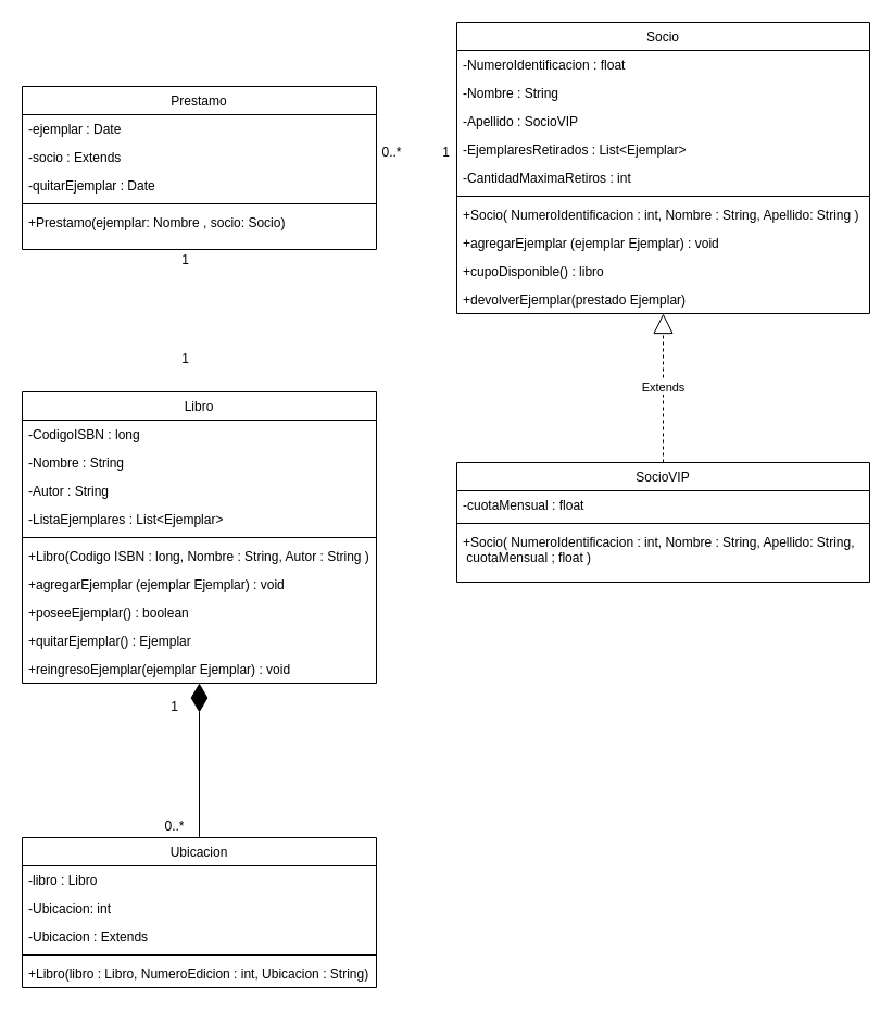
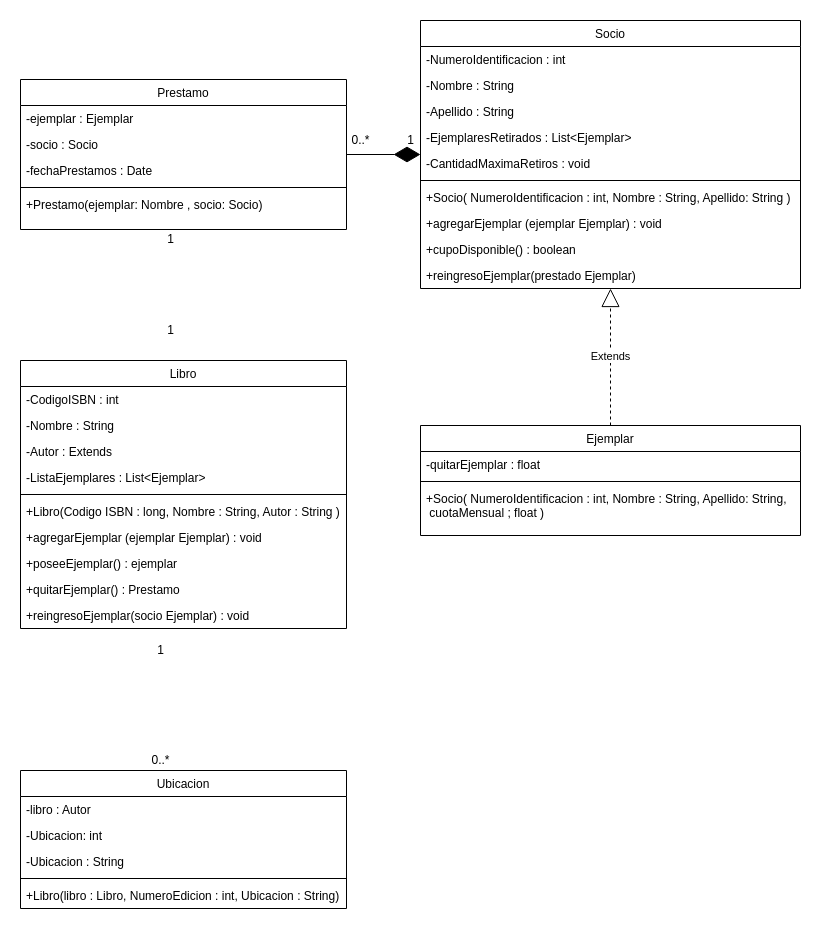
- <mxCell id="14" value="-NumeroIdentificacion : float" style="text;align=left;verticalAlign=top;spacingLeft=4;spacingRight=4;overflow=hidden;rotatable=0;points=[[0,0.5],[1,0.5]];portConstraint=eastwest;" parent="13" vertex="1"><mxGeometry y="26" width="380" height="26" as="geometry" /></mxCell>
+ <mxCell id="14" value="-NumeroIdentificacion : int" style="text;align=left;verticalAlign=top;spacingLeft=4;spacingRight=4;overflow=hidden;rotatable=0;points=[[0,0.5],[1,0.5]];portConstraint=eastwest;" parent="13" vertex="1"><mxGeometry y="26" width="380" height="26" as="geometry" /></mxCell>
- <mxCell id="16" value="-Apellido : SocioVIP" style="text;align=left;verticalAlign=top;spacingLeft=4;spacingRight=4;overflow=hidden;rotatable=0;points=[[0,0.5],[1,0.5]];portConstraint=eastwest;rounded=0;shadow=0;html=0;" parent="13" vertex="1"><mxGeometry y="78" width="380" height="26" as="geometry" /></mxCell>
+ <mxCell id="16" value="-Apellido : String" style="text;align=left;verticalAlign=top;spacingLeft=4;spacingRight=4;overflow=hidden;rotatable=0;points=[[0,0.5],[1,0.5]];portConstraint=eastwest;rounded=0;shadow=0;html=0;" parent="13" vertex="1"><mxGeometry y="78" width="380" height="26" as="geometry" /></mxCell>
- <mxCell id="39" value="-ejemplar : Date" style="text;align=left;verticalAlign=top;spacingLeft=4;spacingRight=4;overflow=hidden;rotatable=0;points=[[0,0.5],[1,0.5]];portConstraint=eastwest;rounded=0;shadow=0;html=0;" vertex="1" parent="38"><mxGeometry y="26" width="326" height="26" as="geometry" /></mxCell>
+ <mxCell id="39" value="-ejemplar : Ejemplar" style="text;align=left;verticalAlign=top;spacingLeft=4;spacingRight=4;overflow=hidden;rotatable=0;points=[[0,0.5],[1,0.5]];portConstraint=eastwest;rounded=0;shadow=0;html=0;" vertex="1" parent="38"><mxGeometry y="26" width="326" height="26" as="geometry" /></mxCell>
- <mxCell id="40" value="-socio : Extends" style="text;align=left;verticalAlign=top;spacingLeft=4;spacingRight=4;overflow=hidden;rotatable=0;points=[[0,0.5],[1,0.5]];portConstraint=eastwest;rounded=0;shadow=0;html=0;" vertex="1" parent="38"><mxGeometry y="52" width="326" height="26" as="geometry" /></mxCell>
+ <mxCell id="40" value="-socio : Socio" style="text;align=left;verticalAlign=top;spacingLeft=4;spacingRight=4;overflow=hidden;rotatable=0;points=[[0,0.5],[1,0.5]];portConstraint=eastwest;rounded=0;shadow=0;html=0;" vertex="1" parent="38"><mxGeometry y="52" width="326" height="26" as="geometry" /></mxCell>
+ <mxCell id="44" value="" style="endArrow=diamondThin;endFill=1;endSize=24;html=1;" edge="1" parent="1" source="38" target="13"><mxGeometry width="160" relative="1" as="geometry"><mxPoint x="390" y="250" as="sourcePoint" /><mxPoint x="550" y="250" as="targetPoint" /></mxGeometry></mxCell>
- <mxCell id="18" value="-CantidadMaximaRetiros : int" style="text;align=left;verticalAlign=top;spacingLeft=4;spacingRight=4;overflow=hidden;rotatable=0;points=[[0,0.5],[1,0.5]];portConstraint=eastwest;rounded=0;shadow=0;html=0;" parent="13" vertex="1"><mxGeometry y="130" width="380" height="26" as="geometry" /></mxCell>
+ <mxCell id="18" value="-CantidadMaximaRetiros : void" style="text;align=left;verticalAlign=top;spacingLeft=4;spacingRight=4;overflow=hidden;rotatable=0;points=[[0,0.5],[1,0.5]];portConstraint=eastwest;rounded=0;shadow=0;html=0;" parent="13" vertex="1"><mxGeometry y="130" width="380" height="26" as="geometry" /></mxCell>
- <mxCell id="41" value="-quitarEjemplar : Date" style="text;align=left;verticalAlign=top;spacingLeft=4;spacingRight=4;overflow=hidden;rotatable=0;points=[[0,0.5],[1,0.5]];portConstraint=eastwest;rounded=0;shadow=0;html=0;" vertex="1" parent="38"><mxGeometry y="78" width="326" height="26" as="geometry" /></mxCell>
+ <mxCell id="41" value="-fechaPrestamos : Date" style="text;align=left;verticalAlign=top;spacingLeft=4;spacingRight=4;overflow=hidden;rotatable=0;points=[[0,0.5],[1,0.5]];portConstraint=eastwest;rounded=0;shadow=0;html=0;" vertex="1" parent="38"><mxGeometry y="78" width="326" height="26" as="geometry" /></mxCell>
- <mxCell id="22" value="+cupoDisponible() : libro" style="text;align=left;verticalAlign=top;spacingLeft=4;spacingRight=4;overflow=hidden;rotatable=0;points=[[0,0.5],[1,0.5]];portConstraint=eastwest;" vertex="1" parent="13"><mxGeometry y="216" width="380" height="26" as="geometry" /></mxCell>
+ <mxCell id="22" value="+cupoDisponible() : boolean" style="text;align=left;verticalAlign=top;spacingLeft=4;spacingRight=4;overflow=hidden;rotatable=0;points=[[0,0.5],[1,0.5]];portConstraint=eastwest;" vertex="1" parent="13"><mxGeometry y="216" width="380" height="26" as="geometry" /></mxCell>
- <mxCell id="23" value="+devolverEjemplar(prestado Ejemplar)" style="text;align=left;verticalAlign=top;spacingLeft=4;spacingRight=4;overflow=hidden;rotatable=0;points=[[0,0.5],[1,0.5]];portConstraint=eastwest;" vertex="1" parent="13"><mxGeometry y="242" width="380" height="26" as="geometry" /></mxCell>
+ <mxCell id="23" value="+reingresoEjemplar(prestado Ejemplar)" style="text;align=left;verticalAlign=top;spacingLeft=4;spacingRight=4;overflow=hidden;rotatable=0;points=[[0,0.5],[1,0.5]];portConstraint=eastwest;" vertex="1" parent="13"><mxGeometry y="242" width="380" height="26" as="geometry" /></mxCell>
- <mxCell id="3" value="-CodigoISBN : long" style="text;align=left;verticalAlign=top;spacingLeft=4;spacingRight=4;overflow=hidden;rotatable=0;points=[[0,0.5],[1,0.5]];portConstraint=eastwest;" parent="2" vertex="1"><mxGeometry y="26" width="326" height="26" as="geometry" /></mxCell>
+ <mxCell id="3" value="-CodigoISBN : int" style="text;align=left;verticalAlign=top;spacingLeft=4;spacingRight=4;overflow=hidden;rotatable=0;points=[[0,0.5],[1,0.5]];portConstraint=eastwest;" parent="2" vertex="1"><mxGeometry y="26" width="326" height="26" as="geometry" /></mxCell>
- <mxCell id="24" value="SocioVIP" style="swimlane;fontStyle=0;align=center;verticalAlign=top;childLayout=stackLayout;horizontal=1;startSize=26;horizontalStack=0;resizeParent=1;resizeLast=0;collapsible=1;marginBottom=0;rounded=0;shadow=0;strokeWidth=1;" parent="1" vertex="1"><mxGeometry x="420" y="425" width="380" height="110" as="geometry"><mxRectangle x="230" y="140" width="160" height="26" as="alternateBounds" /></mxGeometry></mxCell>
+ <mxCell id="24" value="Ejemplar" style="swimlane;fontStyle=0;align=center;verticalAlign=top;childLayout=stackLayout;horizontal=1;startSize=26;horizontalStack=0;resizeParent=1;resizeLast=0;collapsible=1;marginBottom=0;rounded=0;shadow=0;strokeWidth=1;" parent="1" vertex="1"><mxGeometry x="420" y="425" width="380" height="110" as="geometry"><mxRectangle x="230" y="140" width="160" height="26" as="alternateBounds" /></mxGeometry></mxCell>
- <mxCell id="5" value="-Autor : String" style="text;align=left;verticalAlign=top;spacingLeft=4;spacingRight=4;overflow=hidden;rotatable=0;points=[[0,0.5],[1,0.5]];portConstraint=eastwest;rounded=0;shadow=0;html=0;" parent="2" vertex="1"><mxGeometry y="78" width="326" height="26" as="geometry" /></mxCell>
+ <mxCell id="5" value="-Autor : Extends" style="text;align=left;verticalAlign=top;spacingLeft=4;spacingRight=4;overflow=hidden;rotatable=0;points=[[0,0.5],[1,0.5]];portConstraint=eastwest;rounded=0;shadow=0;html=0;" parent="2" vertex="1"><mxGeometry y="78" width="326" height="26" as="geometry" /></mxCell>
- <mxCell id="25" value="-cuotaMensual : float" style="text;align=left;verticalAlign=top;spacingLeft=4;spacingRight=4;overflow=hidden;rotatable=0;points=[[0,0.5],[1,0.5]];portConstraint=eastwest;rounded=0;shadow=0;html=0;" parent="24" vertex="1"><mxGeometry y="26" width="380" height="26" as="geometry" /></mxCell>
+ <mxCell id="25" value="-quitarEjemplar : float" style="text;align=left;verticalAlign=top;spacingLeft=4;spacingRight=4;overflow=hidden;rotatable=0;points=[[0,0.5],[1,0.5]];portConstraint=eastwest;rounded=0;shadow=0;html=0;" parent="24" vertex="1"><mxGeometry y="26" width="380" height="26" as="geometry" /></mxCell>
- <mxCell id="10" value="+poseeEjemplar() : boolean" style="text;align=left;verticalAlign=top;spacingLeft=4;spacingRight=4;overflow=hidden;rotatable=0;points=[[0,0.5],[1,0.5]];portConstraint=eastwest;" parent="2" vertex="1"><mxGeometry y="190" width="326" height="26" as="geometry" /></mxCell>
+ <mxCell id="10" value="+poseeEjemplar() : ejemplar" style="text;align=left;verticalAlign=top;spacingLeft=4;spacingRight=4;overflow=hidden;rotatable=0;points=[[0,0.5],[1,0.5]];portConstraint=eastwest;" parent="2" vertex="1"><mxGeometry y="190" width="326" height="26" as="geometry" /></mxCell>
- <mxCell id="11" value="+quitarEjemplar() : Ejemplar" style="text;align=left;verticalAlign=top;spacingLeft=4;spacingRight=4;overflow=hidden;rotatable=0;points=[[0,0.5],[1,0.5]];portConstraint=eastwest;" parent="2" vertex="1"><mxGeometry y="216" width="326" height="26" as="geometry" /></mxCell>
+ <mxCell id="11" value="+quitarEjemplar() : Prestamo" style="text;align=left;verticalAlign=top;spacingLeft=4;spacingRight=4;overflow=hidden;rotatable=0;points=[[0,0.5],[1,0.5]];portConstraint=eastwest;" parent="2" vertex="1"><mxGeometry y="216" width="326" height="26" as="geometry" /></mxCell>
- <mxCell id="12" value="+reingresoEjemplar(ejemplar Ejemplar) : void" style="text;align=left;verticalAlign=top;spacingLeft=4;spacingRight=4;overflow=hidden;rotatable=0;points=[[0,0.5],[1,0.5]];portConstraint=eastwest;" parent="2" vertex="1"><mxGeometry y="242" width="326" height="26" as="geometry" /></mxCell>
+ <mxCell id="12" value="+reingresoEjemplar(socio Ejemplar) : void" style="text;align=left;verticalAlign=top;spacingLeft=4;spacingRight=4;overflow=hidden;rotatable=0;points=[[0,0.5],[1,0.5]];portConstraint=eastwest;" parent="2" vertex="1"><mxGeometry y="242" width="326" height="26" as="geometry" /></mxCell>
- <mxCell id="36" value="" style="endArrow=diamondThin;endFill=1;endSize=24;html=1;" parent="1" source="29" target="2" edge="1"><mxGeometry width="160" relative="1" as="geometry"><mxPoint x="440" y="600" as="sourcePoint" /><mxPoint x="600" y="600" as="targetPoint" /></mxGeometry></mxCell>
- <mxCell id="30" value="-libro : Libro" style="text;align=left;verticalAlign=top;spacingLeft=4;spacingRight=4;overflow=hidden;rotatable=0;points=[[0,0.5],[1,0.5]];portConstraint=eastwest;" parent="29" vertex="1"><mxGeometry y="26" width="326" height="26" as="geometry" /></mxCell>
+ <mxCell id="30" value="-libro : Autor" style="text;align=left;verticalAlign=top;spacingLeft=4;spacingRight=4;overflow=hidden;rotatable=0;points=[[0,0.5],[1,0.5]];portConstraint=eastwest;" parent="29" vertex="1"><mxGeometry y="26" width="326" height="26" as="geometry" /></mxCell>
- <mxCell id="32" value="-Ubicacion : Extends" style="text;align=left;verticalAlign=top;spacingLeft=4;spacingRight=4;overflow=hidden;rotatable=0;points=[[0,0.5],[1,0.5]];portConstraint=eastwest;rounded=0;shadow=0;html=0;" parent="29" vertex="1"><mxGeometry y="78" width="326" height="26" as="geometry" /></mxCell>
+ <mxCell id="32" value="-Ubicacion : String" style="text;align=left;verticalAlign=top;spacingLeft=4;spacingRight=4;overflow=hidden;rotatable=0;points=[[0,0.5],[1,0.5]];portConstraint=eastwest;rounded=0;shadow=0;html=0;" parent="29" vertex="1"><mxGeometry y="78" width="326" height="26" as="geometry" /></mxCell>
